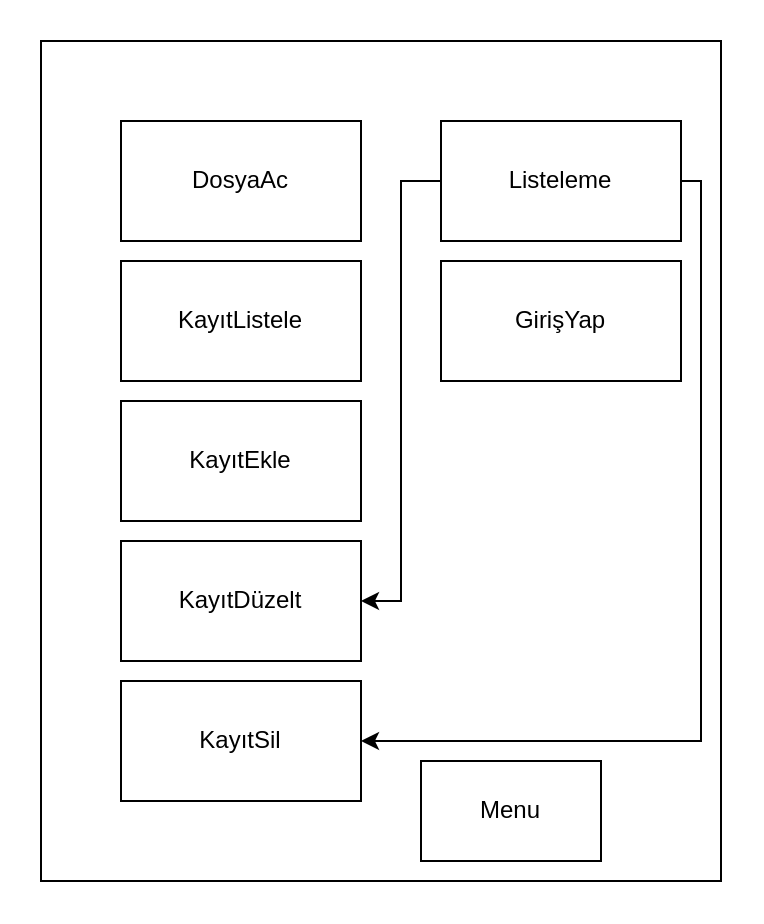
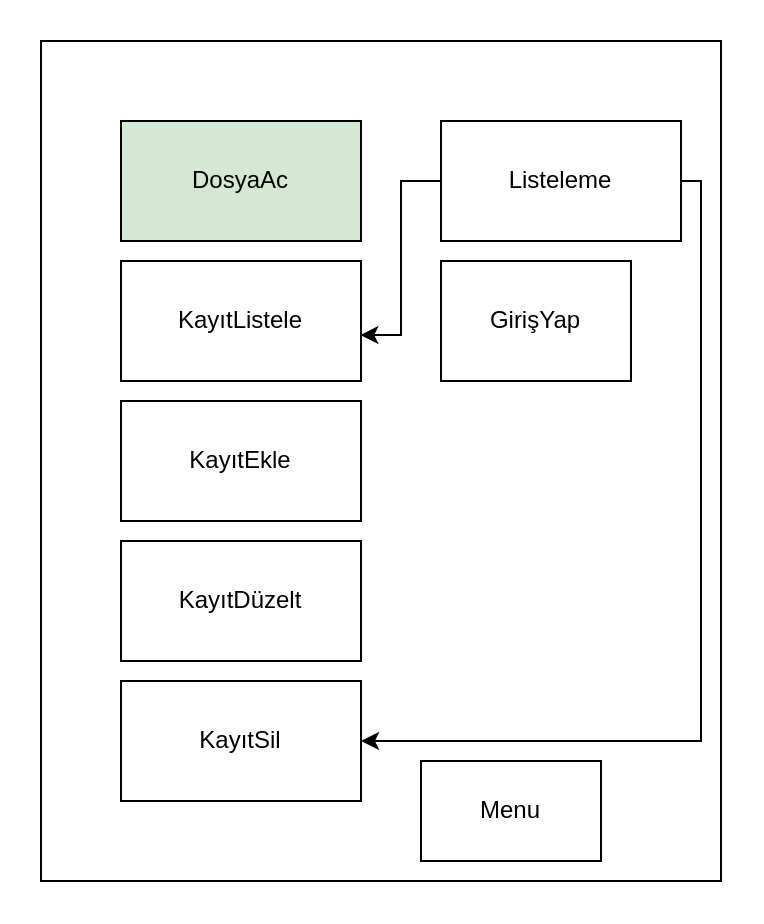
- <mxCell id="3" value="DosyaAc" style="rounded=0;whiteSpace=wrap;html=1;" vertex="1" parent="1"><mxGeometry x="60" y="60" width="120" height="60" as="geometry" /></mxCell>
+ <mxCell id="3" value="DosyaAc" style="rounded=0;whiteSpace=wrap;html=1;fillColor=#d5e8d4;" vertex="1" parent="1"><mxGeometry x="60" y="60" width="120" height="60" as="geometry" /></mxCell>
- <mxCell id="11" value="GirişYap" style="rounded=0;whiteSpace=wrap;html=1;" vertex="1" parent="1"><mxGeometry x="220" y="130" width="120" height="60" as="geometry" /></mxCell>
+ <mxCell id="11" value="GirişYap" style="rounded=0;whiteSpace=wrap;html=1;" vertex="1" parent="1"><mxGeometry x="220" y="130" width="95" height="60" as="geometry" /></mxCell>
+ <mxCell id="8" value="" style="edgeStyle=orthogonalEdgeStyle;rounded=0;orthogonalLoop=1;jettySize=auto;html=1;entryX=0.997;entryY=0.617;entryDx=0;entryDy=0;entryPerimeter=0;" edge="1" parent="1" source="10" target="4"><mxGeometry relative="1" as="geometry" /></mxCell>
- <mxCell id="9" value="" style="edgeStyle=orthogonalEdgeStyle;rounded=0;orthogonalLoop=1;jettySize=auto;html=1;entryX=1;entryY=0.5;entryDx=0;entryDy=0;" edge="1" parent="1" source="10" target="6"><mxGeometry relative="1" as="geometry"><mxPoint y="270" as="targetPoint" x="-60" /></mxGeometry></mxCell>
